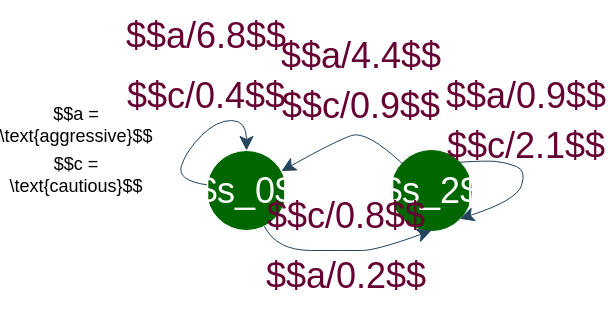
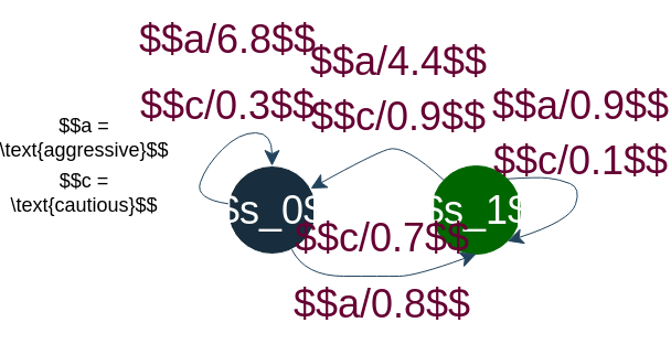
- <mxCell id="8" value="&lt;font style=&quot;font-size: 36px;&quot;&gt;$$c/0.4$$&lt;/font&gt;" style="text;html=1;align=center;verticalAlign=middle;whiteSpace=wrap;rounded=0;labelBackgroundColor=none;fontColor=#660033;" parent="1" vertex="1"><mxGeometry x="150" y="80" width="60" height="30" as="geometry" /></mxCell>
+ <mxCell id="8" value="&lt;font style=&quot;font-size: 36px;&quot;&gt;$$c/0.3$$&lt;/font&gt;" style="text;html=1;align=center;verticalAlign=middle;whiteSpace=wrap;rounded=0;labelBackgroundColor=none;fontColor=#660033;" parent="1" vertex="1"><mxGeometry x="150" y="80" width="60" height="30" as="geometry" /></mxCell>
- <mxCell id="10" value="&lt;font style=&quot;font-size: 36px;&quot;&gt;$$c/2.1$$&lt;/font&gt;" style="text;html=1;align=center;verticalAlign=middle;whiteSpace=wrap;rounded=0;labelBackgroundColor=none;fontColor=#660033;" parent="1" vertex="1"><mxGeometry x="470" y="130" width="60" height="30" as="geometry" /></mxCell>
+ <mxCell id="10" value="&lt;font style=&quot;font-size: 36px;&quot;&gt;$$c/0.1$$&lt;/font&gt;" style="text;html=1;align=center;verticalAlign=middle;whiteSpace=wrap;rounded=0;labelBackgroundColor=none;fontColor=#660033;" parent="1" vertex="1"><mxGeometry x="470" y="130" width="60" height="30" as="geometry" /></mxCell>
- <mxCell id="2" value="&lt;font style=&quot;font-size: 36px; color: rgb(255, 255, 255);&quot;&gt;$$s_0$$&lt;/font&gt;" style="ellipse;whiteSpace=wrap;html=1;aspect=fixed;labelBackgroundColor=none;fillColor=#006600;strokeColor=#FFFFFF;fontColor=#660033;" parent="1" vertex="1"><mxGeometry x="180" y="150" width="80" height="80" as="geometry" /></mxCell>
+ <mxCell id="2" value="&lt;font style=&quot;font-size: 36px; color: rgb(255, 255, 255);&quot;&gt;$$s_0$$&lt;/font&gt;" style="ellipse;whiteSpace=wrap;html=1;aspect=fixed;labelBackgroundColor=none;fillColor=#182E3E;strokeColor=#FFFFFF;fontColor=#660033;" parent="1" vertex="1"><mxGeometry x="180" y="150" width="80" height="80" as="geometry" /></mxCell>
- <mxCell id="3" value="&lt;span style=&quot;font-size: 36px;&quot;&gt;$$s_2$$&lt;/span&gt;" style="ellipse;whiteSpace=wrap;html=1;aspect=fixed;labelBackgroundColor=none;fillColor=#006600;strokeColor=#006600;fontColor=#ffffff;" parent="1" vertex="1"><mxGeometry x="365" y="150" width="80" height="80" as="geometry" /></mxCell>
+ <mxCell id="3" value="&lt;span style=&quot;font-size: 36px;&quot;&gt;$$s_1$$&lt;/span&gt;" style="ellipse;whiteSpace=wrap;html=1;aspect=fixed;labelBackgroundColor=none;fillColor=#006600;strokeColor=#006600;fontColor=#ffffff;" parent="1" vertex="1"><mxGeometry x="365" y="150" width="80" height="80" as="geometry" /></mxCell>
- <mxCell id="9" value="&lt;font style=&quot;font-size: 36px;&quot;&gt;$$c/0.8$$&lt;/font&gt;" style="text;html=1;align=center;verticalAlign=middle;whiteSpace=wrap;rounded=0;labelBackgroundColor=none;fontColor=#660033;" parent="1" vertex="1"><mxGeometry x="290" y="200" width="60" height="30" as="geometry" /></mxCell>
+ <mxCell id="9" value="&lt;font style=&quot;font-size: 36px;&quot;&gt;$$c/0.7$$&lt;/font&gt;" style="text;html=1;align=center;verticalAlign=middle;whiteSpace=wrap;rounded=0;labelBackgroundColor=none;fontColor=#660033;" parent="1" vertex="1"><mxGeometry x="290" y="200" width="60" height="30" as="geometry" /></mxCell>
- <mxCell id="13" value="&lt;font style=&quot;font-size: 36px;&quot;&gt;$$a/0.2$$&lt;/font&gt;" style="text;html=1;align=center;verticalAlign=middle;whiteSpace=wrap;rounded=0;labelBackgroundColor=none;fontColor=#660033;" vertex="1" parent="1"><mxGeometry x="290" y="260" width="60" height="30" as="geometry" /></mxCell>
+ <mxCell id="13" value="&lt;font style=&quot;font-size: 36px;&quot;&gt;$$a/0.8$$&lt;/font&gt;" style="text;html=1;align=center;verticalAlign=middle;whiteSpace=wrap;rounded=0;labelBackgroundColor=none;fontColor=#660033;" vertex="1" parent="1"><mxGeometry x="290" y="260" width="60" height="30" as="geometry" /></mxCell>
